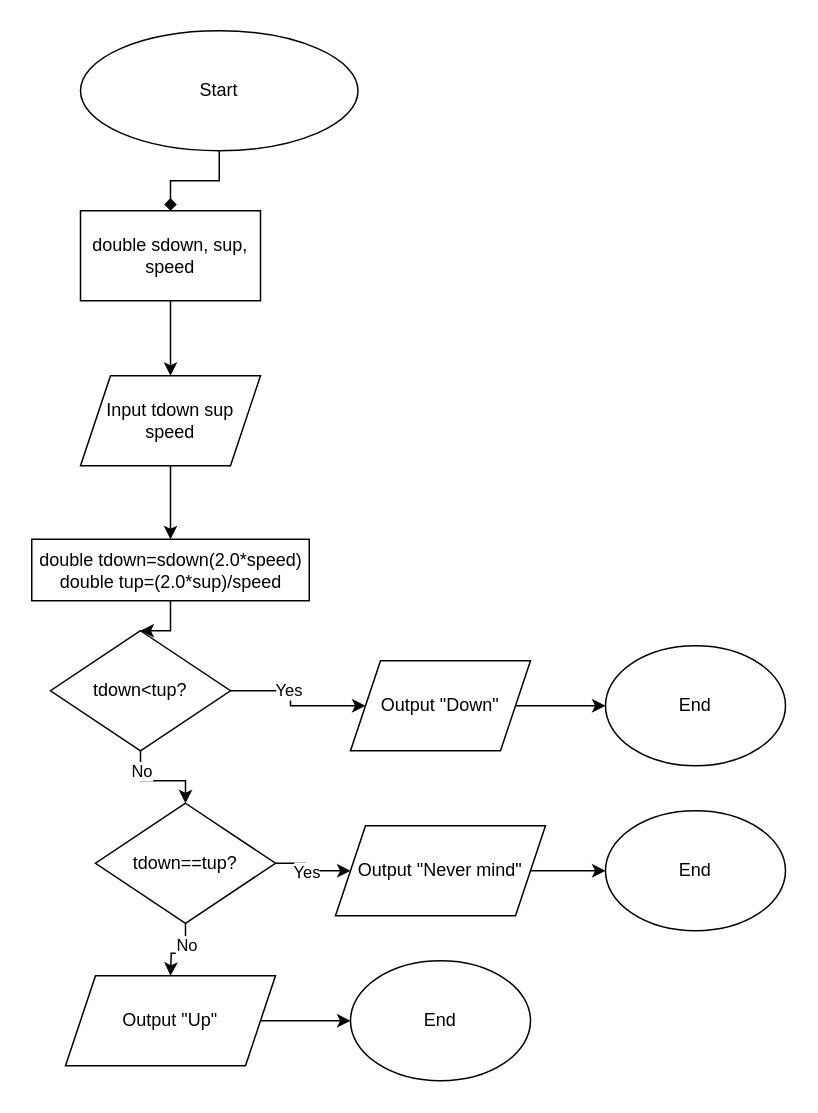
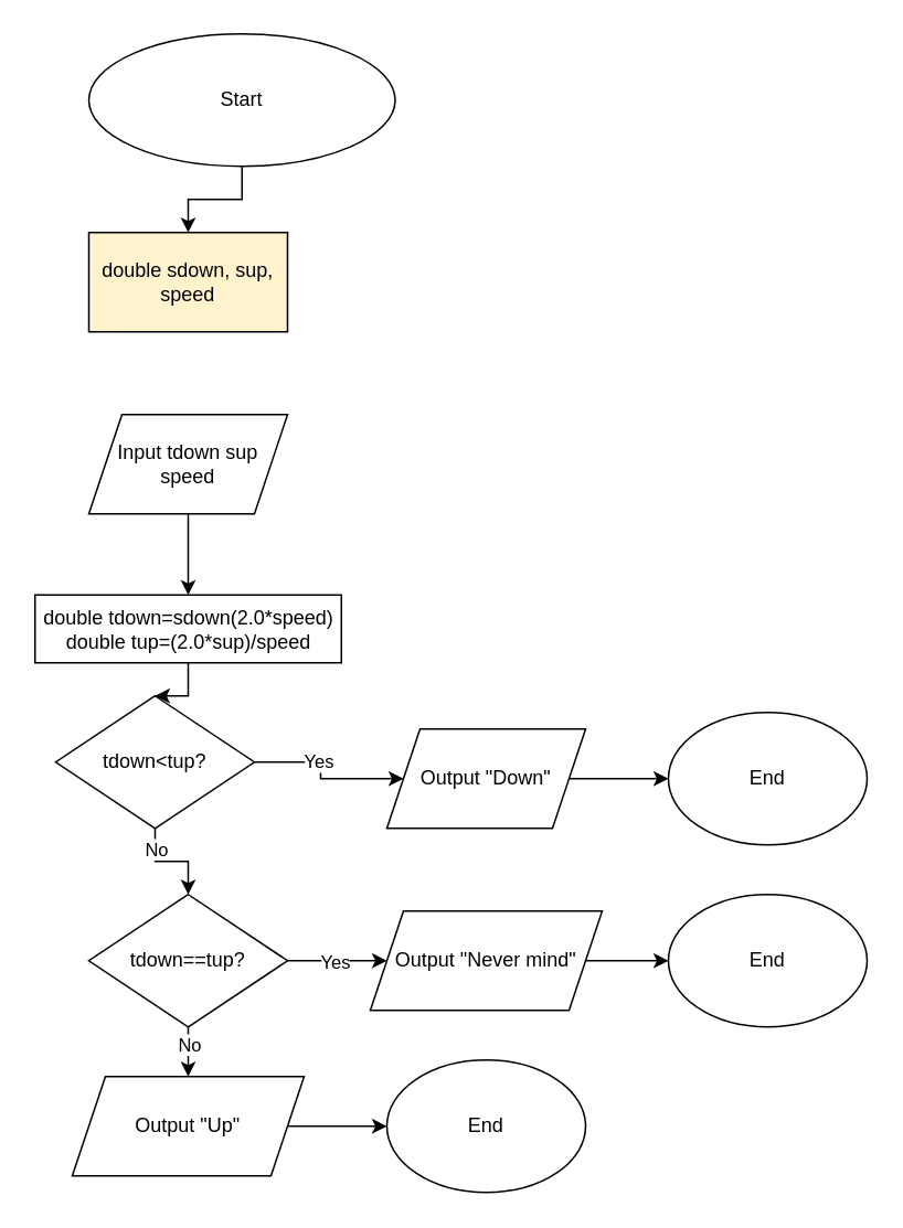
- <mxCell id="2" value="" style="edgeStyle=orthogonalEdgeStyle;rounded=0;orthogonalLoop=1;jettySize=auto;html=1;endArrow=diamond;" edge="1" parent="1" source="3" target="5"><mxGeometry relative="1" as="geometry" /></mxCell>
+ <mxCell id="2" value="" style="edgeStyle=orthogonalEdgeStyle;rounded=0;orthogonalLoop=1;jettySize=auto;html=1;" edge="1" parent="1" source="3" target="5"><mxGeometry relative="1" as="geometry" /></mxCell>
- <mxCell id="5" value="double sdown, sup, speed" style="rounded=0;whiteSpace=wrap;html=1;" vertex="1" parent="1"><mxGeometry x="53" y="140" width="120" height="60" as="geometry" /></mxCell>
+ <mxCell id="5" value="double sdown, sup, speed" style="rounded=0;whiteSpace=wrap;html=1;fillColor=#fff2cc;" vertex="1" parent="1"><mxGeometry x="53" y="140" width="120" height="60" as="geometry" /></mxCell>
- <mxCell id="4" value="" style="edgeStyle=orthogonalEdgeStyle;rounded=0;orthogonalLoop=1;jettySize=auto;html=1;" edge="1" parent="1" source="5" target="7"><mxGeometry relative="1" as="geometry" /></mxCell>
- <mxCell id="22" value="tdown==tup?" style="rhombus;whiteSpace=wrap;html=1;" vertex="1" parent="1"><mxGeometry x="63" y="535" width="120" height="80" as="geometry" /></mxCell>
+ <mxCell id="22" value="tdown==tup?" style="rhombus;whiteSpace=wrap;html=1;" vertex="1" parent="1"><mxGeometry x="53" y="540" width="120" height="80" as="geometry" /></mxCell>
